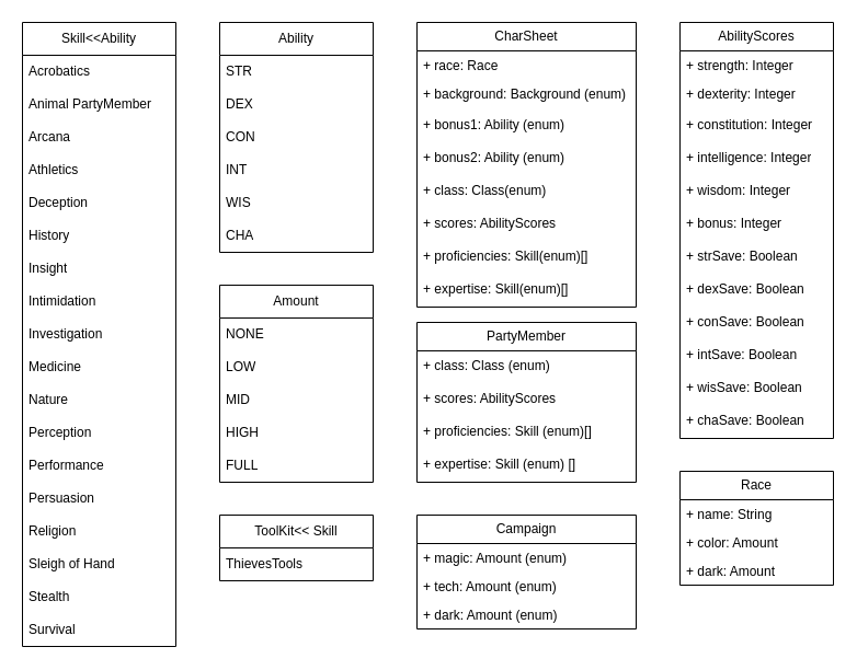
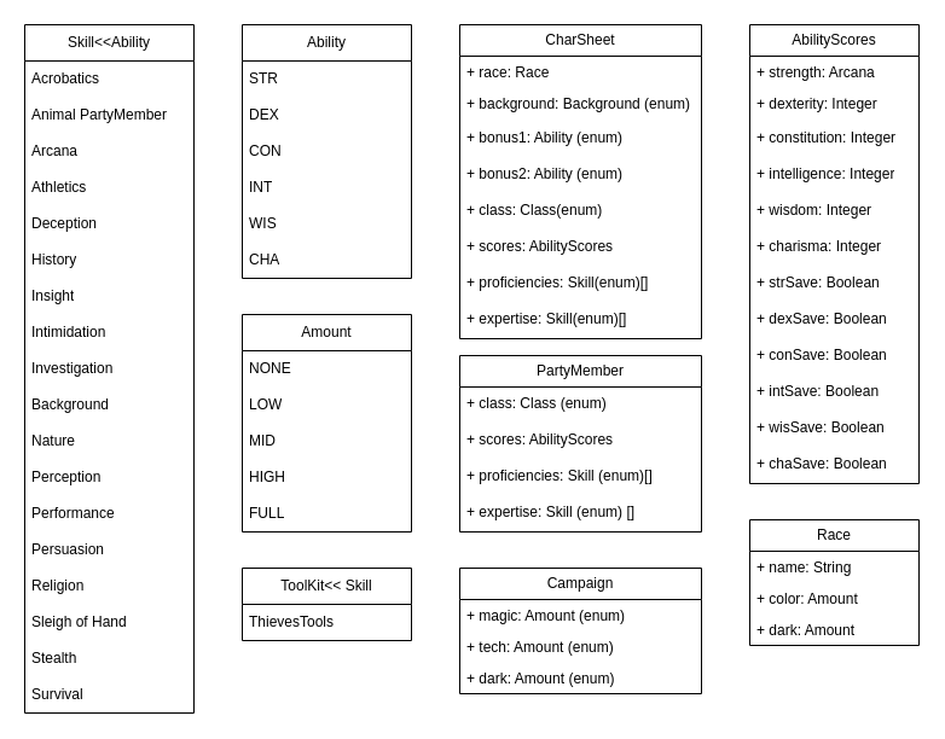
- <mxCell id="38" value="+ strength: Integer" style="text;strokeColor=none;fillColor=none;align=left;verticalAlign=top;spacingLeft=4;spacingRight=4;overflow=hidden;rotatable=0;points=[[0,0.5],[1,0.5]];portConstraint=eastwest;whiteSpace=wrap;html=1;" vertex="1" parent="37"><mxGeometry y="26" width="140" height="26" as="geometry" /></mxCell>
+ <mxCell id="38" value="+ strength: Arcana" style="text;strokeColor=none;fillColor=none;align=left;verticalAlign=top;spacingLeft=4;spacingRight=4;overflow=hidden;rotatable=0;points=[[0,0.5],[1,0.5]];portConstraint=eastwest;whiteSpace=wrap;html=1;" vertex="1" parent="37"><mxGeometry y="26" width="140" height="26" as="geometry" /></mxCell>
- <mxCell id="43" value="+ bonus: Integer" style="text;strokeColor=none;fillColor=none;align=left;verticalAlign=top;spacingLeft=4;spacingRight=4;overflow=hidden;rotatable=0;points=[[0,0.5],[1,0.5]];portConstraint=eastwest;whiteSpace=wrap;html=1;" vertex="1" parent="37"><mxGeometry y="170" width="140" height="30" as="geometry" /></mxCell>
+ <mxCell id="43" value="+ charisma: Integer" style="text;strokeColor=none;fillColor=none;align=left;verticalAlign=top;spacingLeft=4;spacingRight=4;overflow=hidden;rotatable=0;points=[[0,0.5],[1,0.5]];portConstraint=eastwest;whiteSpace=wrap;html=1;" vertex="1" parent="37"><mxGeometry y="170" width="140" height="30" as="geometry" /></mxCell>
- <mxCell id="28" value="Medicine" style="text;strokeColor=none;fillColor=none;align=left;verticalAlign=middle;spacingLeft=4;spacingRight=4;overflow=hidden;points=[[0,0.5],[1,0.5]];portConstraint=eastwest;rotatable=0;whiteSpace=wrap;html=1;" vertex="1" parent="18"><mxGeometry y="300" width="140" height="30" as="geometry" /></mxCell>
+ <mxCell id="28" value="Background" style="text;strokeColor=none;fillColor=none;align=left;verticalAlign=middle;spacingLeft=4;spacingRight=4;overflow=hidden;points=[[0,0.5],[1,0.5]];portConstraint=eastwest;rotatable=0;whiteSpace=wrap;html=1;" vertex="1" parent="18"><mxGeometry y="300" width="140" height="30" as="geometry" /></mxCell>
